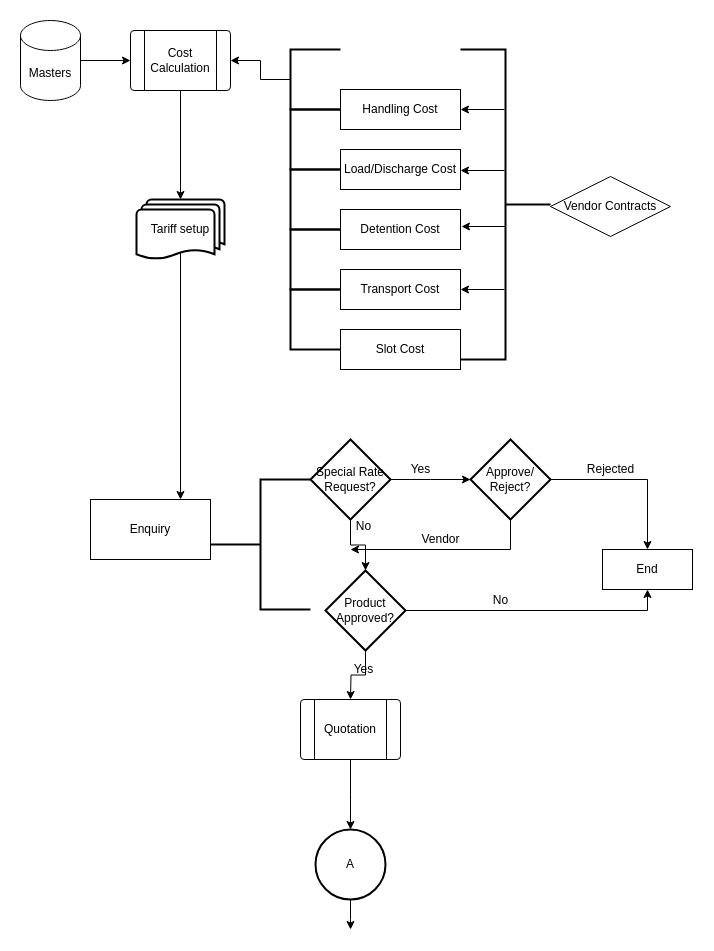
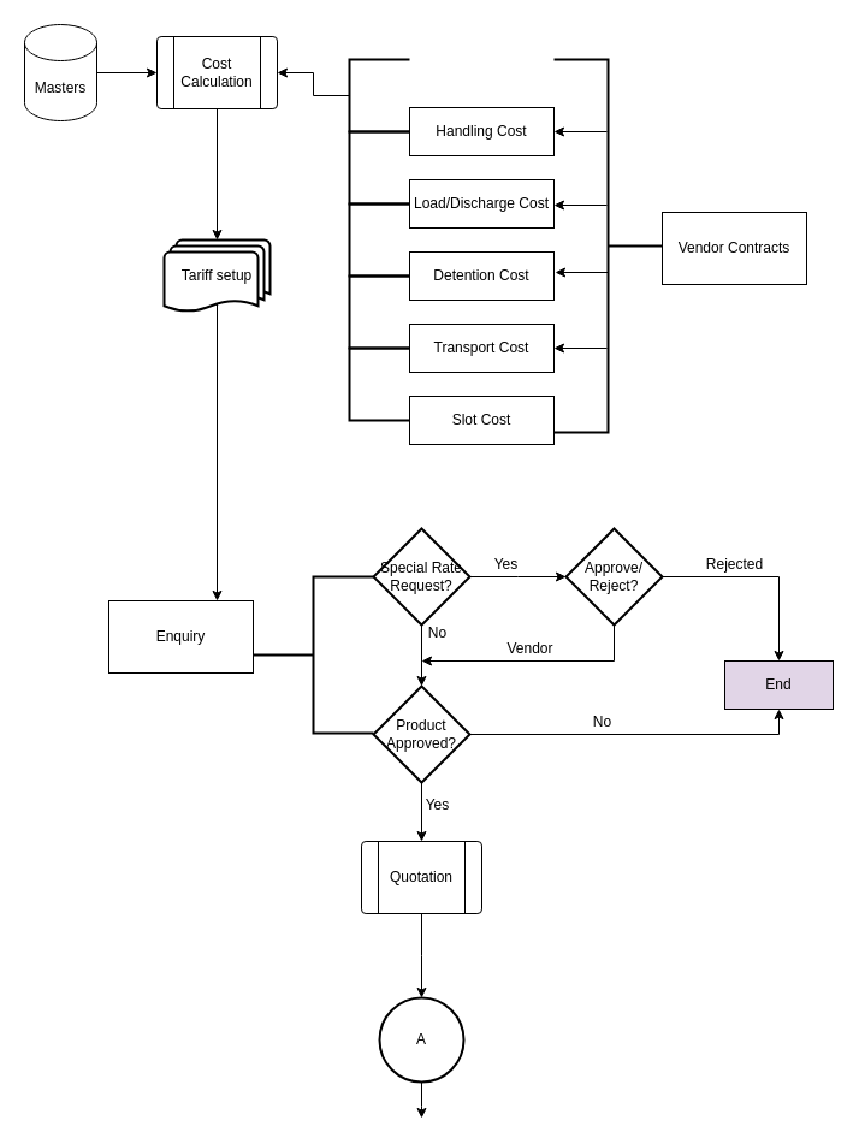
- <mxCell id="4" value="Vendor Contracts" style="rhombus;whiteSpace=wrap;html=1;" vertex="1" parent="1"><mxGeometry x="550" y="176" width="120" height="60" as="geometry" /></mxCell>
+ <mxCell id="4" value="Vendor Contracts" style="rounded=0;whiteSpace=wrap;html=1;" vertex="1" parent="1"><mxGeometry x="550" y="176" width="120" height="60" as="geometry" /></mxCell>
- <mxCell id="38" value="End" style="rounded=0;whiteSpace=wrap;html=1;" vertex="1" parent="1"><mxGeometry x="602" y="549" width="90" height="40" as="geometry" /></mxCell>
+ <mxCell id="38" value="End" style="rounded=0;whiteSpace=wrap;html=1;fillColor=#e1d5e7;" vertex="1" parent="1"><mxGeometry x="602" y="549" width="90" height="40" as="geometry" /></mxCell>
- <mxCell id="32" value="Product Approved?" style="strokeWidth=2;html=1;shape=mxgraph.flowchart.decision;whiteSpace=wrap;" vertex="1" parent="1"><mxGeometry x="325" y="570" width="80" height="80" as="geometry" /></mxCell>
+ <mxCell id="32" value="Product Approved?" style="strokeWidth=2;html=1;shape=mxgraph.flowchart.decision;whiteSpace=wrap;" vertex="1" parent="1"><mxGeometry x="310" y="570" width="80" height="80" as="geometry" /></mxCell>
